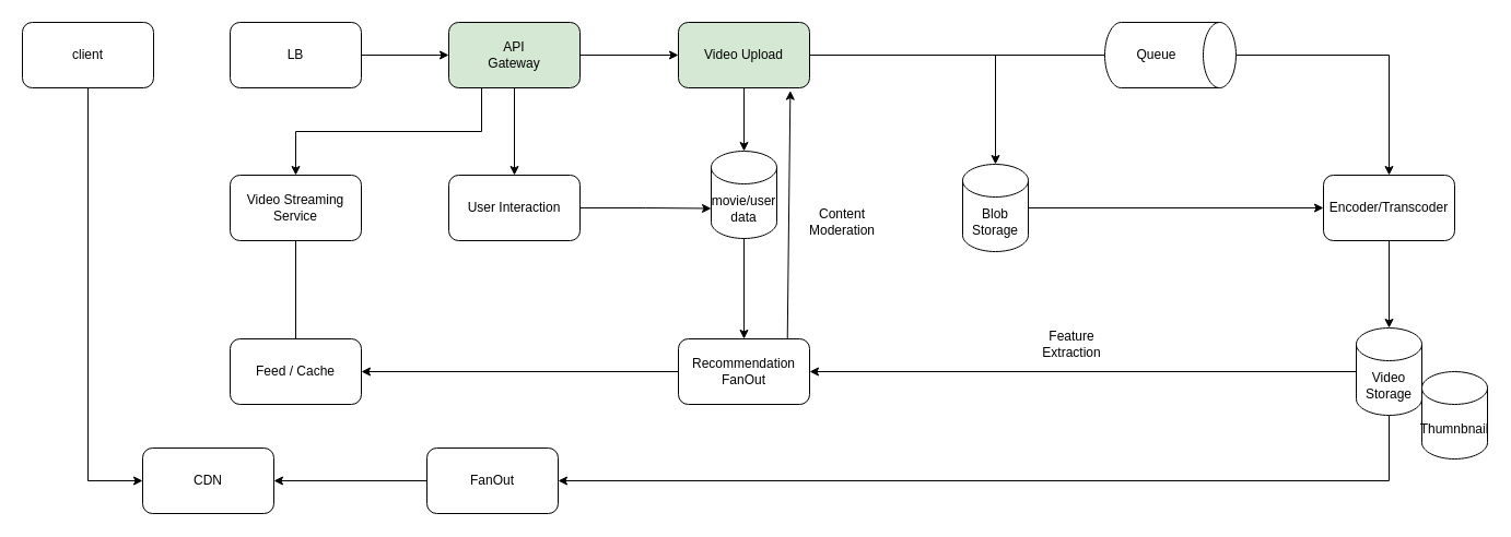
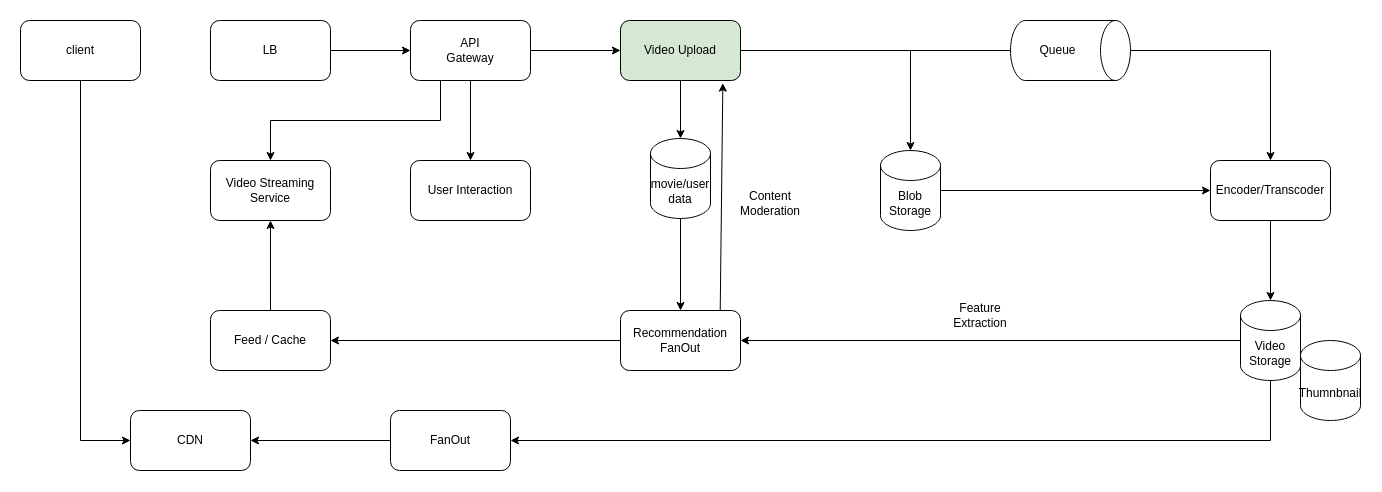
- <mxCell id="8" value="API&lt;div&gt;Gateway&lt;/div&gt;" style="rounded=1;whiteSpace=wrap;html=1;fillColor=#d5e8d4;" vertex="1" parent="1"><mxGeometry x="410" y="20" width="120" height="60" as="geometry" /></mxCell>
+ <mxCell id="8" value="API&lt;div&gt;Gateway&lt;/div&gt;" style="rounded=1;whiteSpace=wrap;html=1;" vertex="1" parent="1"><mxGeometry x="410" y="20" width="120" height="60" as="geometry" /></mxCell>
- <mxCell id="24" style="edgeStyle=orthogonalEdgeStyle;rounded=0;orthogonalLoop=1;jettySize=auto;html=1;entryX=0;entryY=0;entryDx=0;entryDy=52.5;entryPerimeter=0;" edge="1" parent="1" source="21" target="22"><mxGeometry relative="1" as="geometry" /></mxCell>
- <mxCell id="28" style="edgeStyle=orthogonalEdgeStyle;rounded=0;orthogonalLoop=1;jettySize=auto;html=1;entryX=0.5;entryY=1;entryDx=0;entryDy=0;endArrow=none;" edge="1" parent="1" source="29" target="27"><mxGeometry relative="1" as="geometry" /></mxCell>
+ <mxCell id="28" style="edgeStyle=orthogonalEdgeStyle;rounded=0;orthogonalLoop=1;jettySize=auto;html=1;entryX=0.5;entryY=1;entryDx=0;entryDy=0;" edge="1" parent="1" source="29" target="27"><mxGeometry relative="1" as="geometry" /></mxCell>
